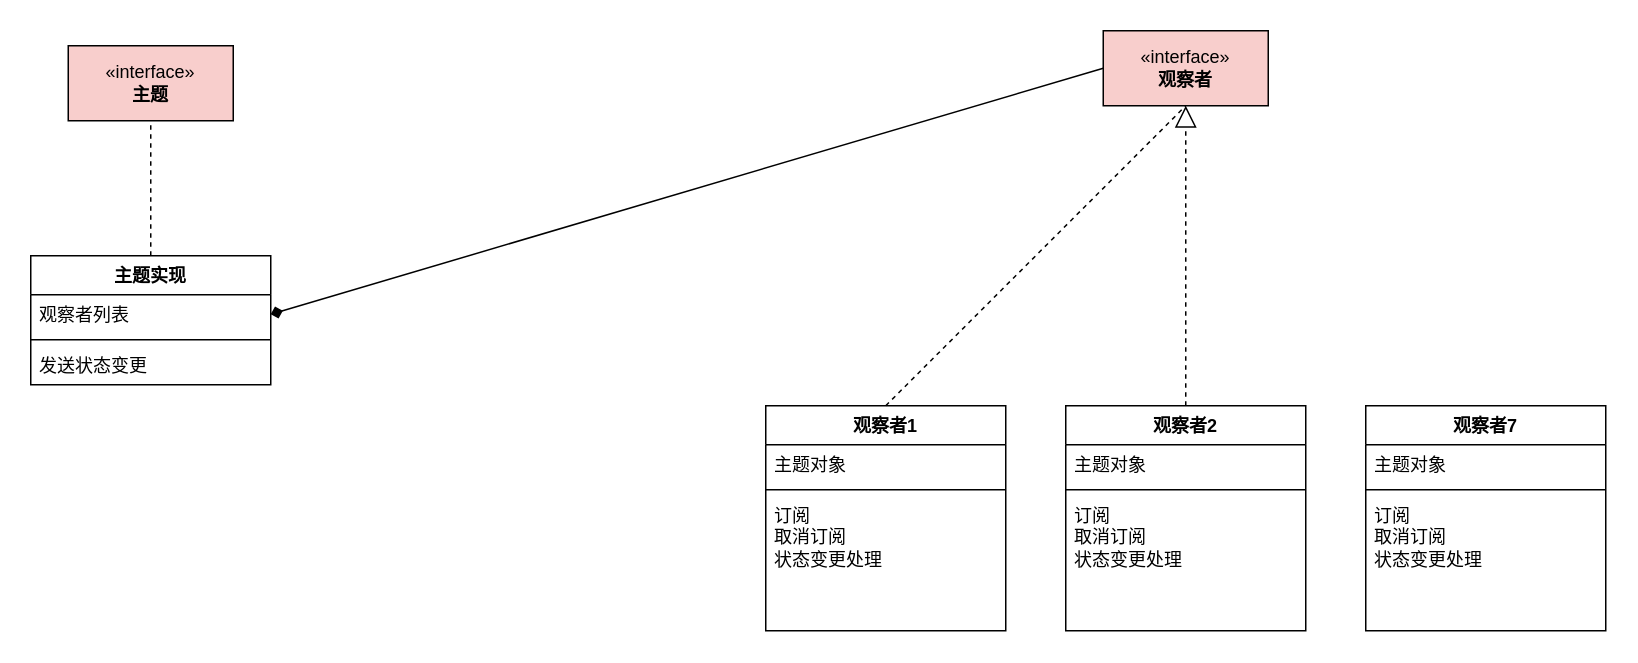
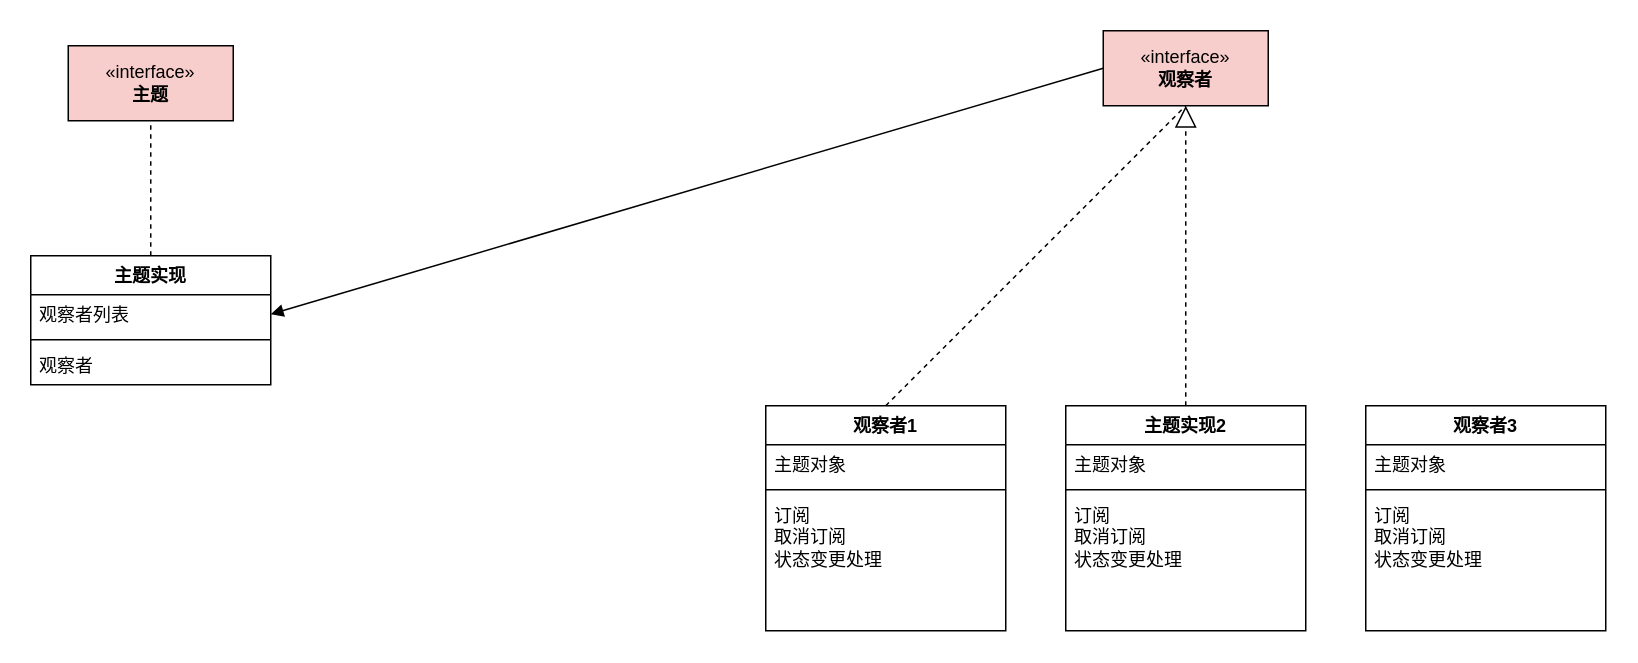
- <mxCell id="23" value="" style="html=1;verticalAlign=bottom;endArrow=diamond;curved=0;rounded=0;exitX=0;exitY=0.5;exitDx=0;exitDy=0;entryX=1;entryY=0.5;entryDx=0;entryDy=0;" edge="1" parent="1" source="8" target="4"><mxGeometry width="80" relative="1" as="geometry"><mxPoint x="440" y="110" as="sourcePoint" /><mxPoint x="520" y="110" as="targetPoint" /></mxGeometry></mxCell>
+ <mxCell id="23" value="" style="html=1;verticalAlign=bottom;endArrow=block;curved=0;rounded=0;exitX=0;exitY=0.5;exitDx=0;exitDy=0;entryX=1;entryY=0.5;entryDx=0;entryDy=0;" edge="1" parent="1" source="8" target="4"><mxGeometry width="80" relative="1" as="geometry"><mxPoint x="440" y="110" as="sourcePoint" /><mxPoint x="520" y="110" as="targetPoint" /></mxGeometry></mxCell>
- <mxCell id="6" value="发送状态变更" style="text;strokeColor=none;fillColor=none;align=left;verticalAlign=top;spacingLeft=4;spacingRight=4;overflow=hidden;rotatable=0;points=[[0,0.5],[1,0.5]];portConstraint=eastwest;whiteSpace=wrap;html=1;" vertex="1" parent="3"><mxGeometry y="60" width="160" height="26" as="geometry" /></mxCell>
+ <mxCell id="6" value="观察者" style="text;strokeColor=none;fillColor=none;align=left;verticalAlign=top;spacingLeft=4;spacingRight=4;overflow=hidden;rotatable=0;points=[[0,0.5],[1,0.5]];portConstraint=eastwest;whiteSpace=wrap;html=1;" vertex="1" parent="3"><mxGeometry y="60" width="160" height="26" as="geometry" /></mxCell>
- <mxCell id="14" value="观察者2" style="swimlane;fontStyle=1;align=center;verticalAlign=top;childLayout=stackLayout;horizontal=1;startSize=26;horizontalStack=0;resizeParent=1;resizeParentMax=0;resizeLast=0;collapsible=1;marginBottom=0;whiteSpace=wrap;html=1;" vertex="1" parent="1"><mxGeometry x="710" y="270" width="160" height="150" as="geometry" /></mxCell>
+ <mxCell id="14" value="主题实现2" style="swimlane;fontStyle=1;align=center;verticalAlign=top;childLayout=stackLayout;horizontal=1;startSize=26;horizontalStack=0;resizeParent=1;resizeParentMax=0;resizeLast=0;collapsible=1;marginBottom=0;whiteSpace=wrap;html=1;" vertex="1" parent="1"><mxGeometry x="710" y="270" width="160" height="150" as="geometry" /></mxCell>
- <mxCell id="18" value="观察者7" style="swimlane;fontStyle=1;align=center;verticalAlign=top;childLayout=stackLayout;horizontal=1;startSize=26;horizontalStack=0;resizeParent=1;resizeParentMax=0;resizeLast=0;collapsible=1;marginBottom=0;whiteSpace=wrap;html=1;" vertex="1" parent="1"><mxGeometry x="910" y="270" width="160" height="150" as="geometry" /></mxCell>
+ <mxCell id="18" value="观察者3" style="swimlane;fontStyle=1;align=center;verticalAlign=top;childLayout=stackLayout;horizontal=1;startSize=26;horizontalStack=0;resizeParent=1;resizeParentMax=0;resizeLast=0;collapsible=1;marginBottom=0;whiteSpace=wrap;html=1;" vertex="1" parent="1"><mxGeometry x="910" y="270" width="160" height="150" as="geometry" /></mxCell>
